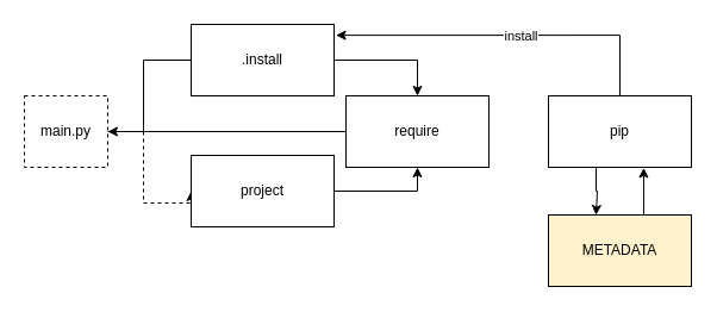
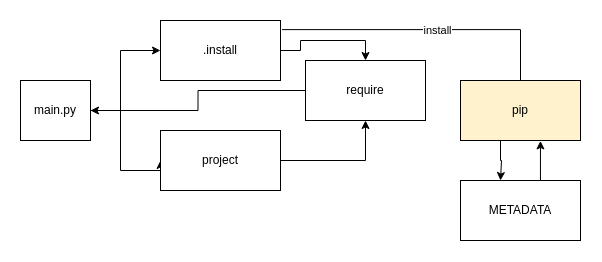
- <mxCell id="15" style="edgeStyle=orthogonalEdgeStyle;rounded=0;orthogonalLoop=1;jettySize=auto;html=1;entryX=1.013;entryY=0.152;entryDx=0;entryDy=0;entryPerimeter=0;" edge="1" parent="1" source="12" target="6"><mxGeometry relative="1" as="geometry"><Array as="points"><mxPoint x="520" y="29" /></Array></mxGeometry></mxCell>
+ <mxCell id="15" style="edgeStyle=orthogonalEdgeStyle;rounded=0;orthogonalLoop=1;jettySize=auto;html=1;entryX=1.013;entryY=0.152;entryDx=0;entryDy=0;entryPerimeter=0;endArrow=none;" edge="1" parent="1" source="12" target="6"><mxGeometry relative="1" as="geometry"><Array as="points"><mxPoint x="520" y="29" /></Array></mxGeometry></mxCell>
- <mxCell id="2" value="" style="edgeStyle=orthogonalEdgeStyle;rounded=0;orthogonalLoop=1;jettySize=auto;html=1;endArrow=none;" edge="1" parent="1" source="4" target="6"><mxGeometry relative="1" as="geometry"><Array as="points"><mxPoint x="120" y="110" /><mxPoint x="120" y="50" /></Array></mxGeometry></mxCell>
+ <mxCell id="2" value="" style="edgeStyle=orthogonalEdgeStyle;rounded=0;orthogonalLoop=1;jettySize=auto;html=1;" edge="1" parent="1" source="4" target="6"><mxGeometry relative="1" as="geometry"><Array as="points"><mxPoint x="120" y="110" /><mxPoint x="120" y="50" /></Array></mxGeometry></mxCell>
- <mxCell id="4" value="main.py" style="rounded=0;whiteSpace=wrap;html=1;dashed=1;" vertex="1" parent="1"><mxGeometry x="20" y="80" width="70" height="60" as="geometry" /></mxCell>
+ <mxCell id="4" value="main.py" style="rounded=0;whiteSpace=wrap;html=1;" vertex="1" parent="1"><mxGeometry x="20" y="80" width="70" height="60" as="geometry" /></mxCell>
- <mxCell id="10" value="require" style="whiteSpace=wrap;html=1;" vertex="1" parent="1"><mxGeometry x="290" y="80" width="120" height="60" as="geometry" /></mxCell>
+ <mxCell id="10" value="require" style="whiteSpace=wrap;html=1;" vertex="1" parent="1"><mxGeometry x="305" y="60" width="120" height="60" as="geometry" /></mxCell>
- <mxCell id="12" value="pip" style="whiteSpace=wrap;html=1;" vertex="1" parent="1"><mxGeometry x="460" y="80" width="120" height="60" as="geometry" /></mxCell>
+ <mxCell id="12" value="pip" style="whiteSpace=wrap;html=1;fillColor=#fff2cc;" vertex="1" parent="1"><mxGeometry x="460" y="80" width="120" height="60" as="geometry" /></mxCell>
- <mxCell id="3" style="edgeStyle=orthogonalEdgeStyle;rounded=0;orthogonalLoop=1;jettySize=auto;html=1;entryX=0;entryY=0.5;entryDx=0;entryDy=0;dashed=1;" edge="1" parent="1" source="4" target="8"><mxGeometry relative="1" as="geometry"><mxPoint x="160" y="190" as="targetPoint" /><Array as="points"><mxPoint x="120" y="110" /><mxPoint x="120" y="170" /></Array></mxGeometry></mxCell>
+ <mxCell id="3" style="edgeStyle=orthogonalEdgeStyle;rounded=0;orthogonalLoop=1;jettySize=auto;html=1;entryX=0;entryY=0.5;entryDx=0;entryDy=0;" edge="1" parent="1" source="4" target="8"><mxGeometry relative="1" as="geometry"><mxPoint x="160" y="190" as="targetPoint" /><Array as="points"><mxPoint x="120" y="110" /><mxPoint x="120" y="170" /></Array></mxGeometry></mxCell>
- <mxCell id="13" value="METADATA" style="whiteSpace=wrap;html=1;fillColor=#fff2cc;" vertex="1" parent="1"><mxGeometry x="460" y="180" width="120" height="60" as="geometry" /></mxCell>
+ <mxCell id="13" value="METADATA" style="whiteSpace=wrap;html=1;" vertex="1" parent="1"><mxGeometry x="460" y="180" width="120" height="60" as="geometry" /></mxCell>
